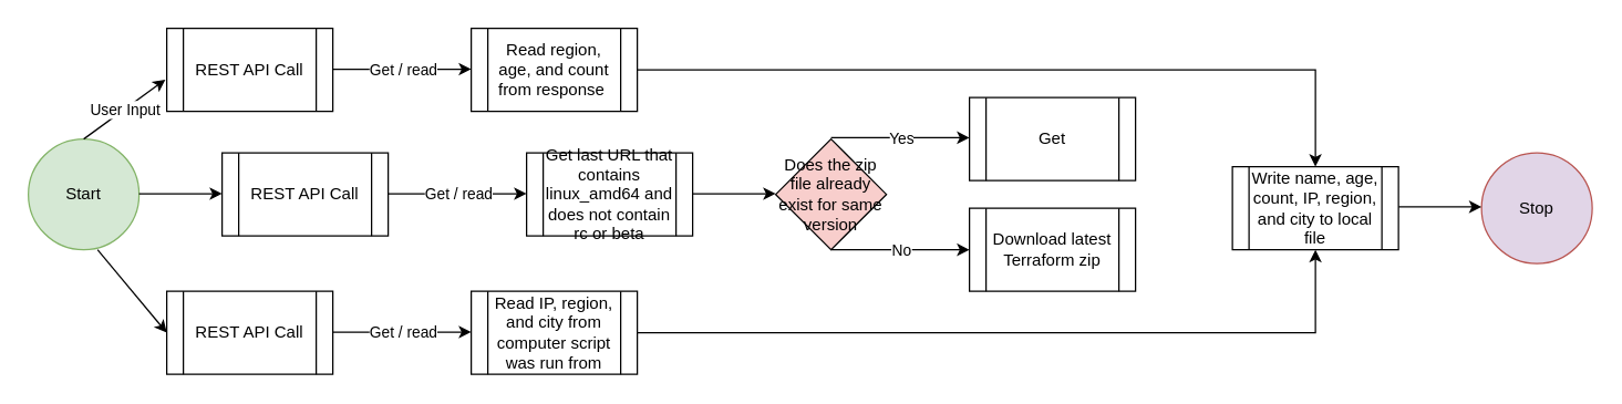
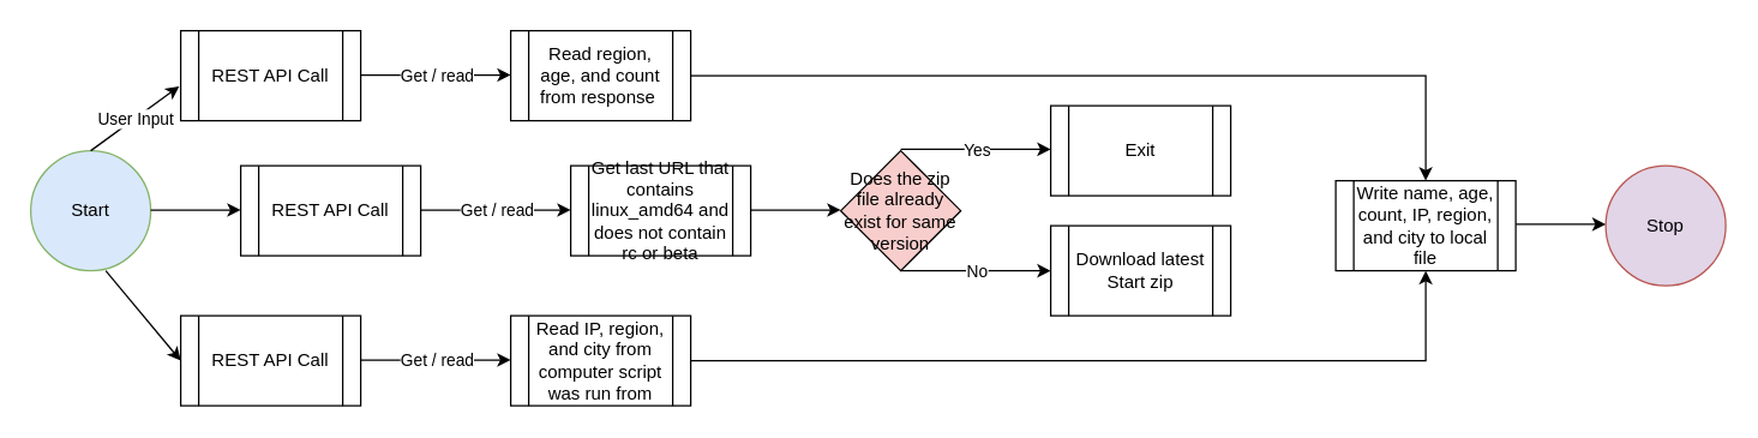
- <mxCell id="12" value="Get" style="shape=process;whiteSpace=wrap;html=1;backgroundOutline=1;" vertex="1" parent="1"><mxGeometry x="700" y="70" width="120" height="60" as="geometry" /></mxCell>
+ <mxCell id="12" value="Exit" style="shape=process;whiteSpace=wrap;html=1;backgroundOutline=1;" vertex="1" parent="1"><mxGeometry x="700" y="70" width="120" height="60" as="geometry" /></mxCell>
- <mxCell id="2" value="Start" style="ellipse;whiteSpace=wrap;html=1;aspect=fixed;fillColor=#d5e8d4;strokeColor=#82b366;" vertex="1" parent="1"><mxGeometry x="20" y="100" width="80" height="80" as="geometry" /></mxCell>
+ <mxCell id="2" value="Start" style="ellipse;whiteSpace=wrap;html=1;aspect=fixed;fillColor=#dae8fc;strokeColor=#82b366;" vertex="1" parent="1"><mxGeometry x="20" y="100" width="80" height="80" as="geometry" /></mxCell>
- <mxCell id="28" value="Download latest Terraform zip" style="shape=process;whiteSpace=wrap;html=1;backgroundOutline=1;" vertex="1" parent="1"><mxGeometry x="700" y="150" width="120" height="60" as="geometry" /></mxCell>
+ <mxCell id="28" value="Download latest Start zip" style="shape=process;whiteSpace=wrap;html=1;backgroundOutline=1;" vertex="1" parent="1"><mxGeometry x="700" y="150" width="120" height="60" as="geometry" /></mxCell>
